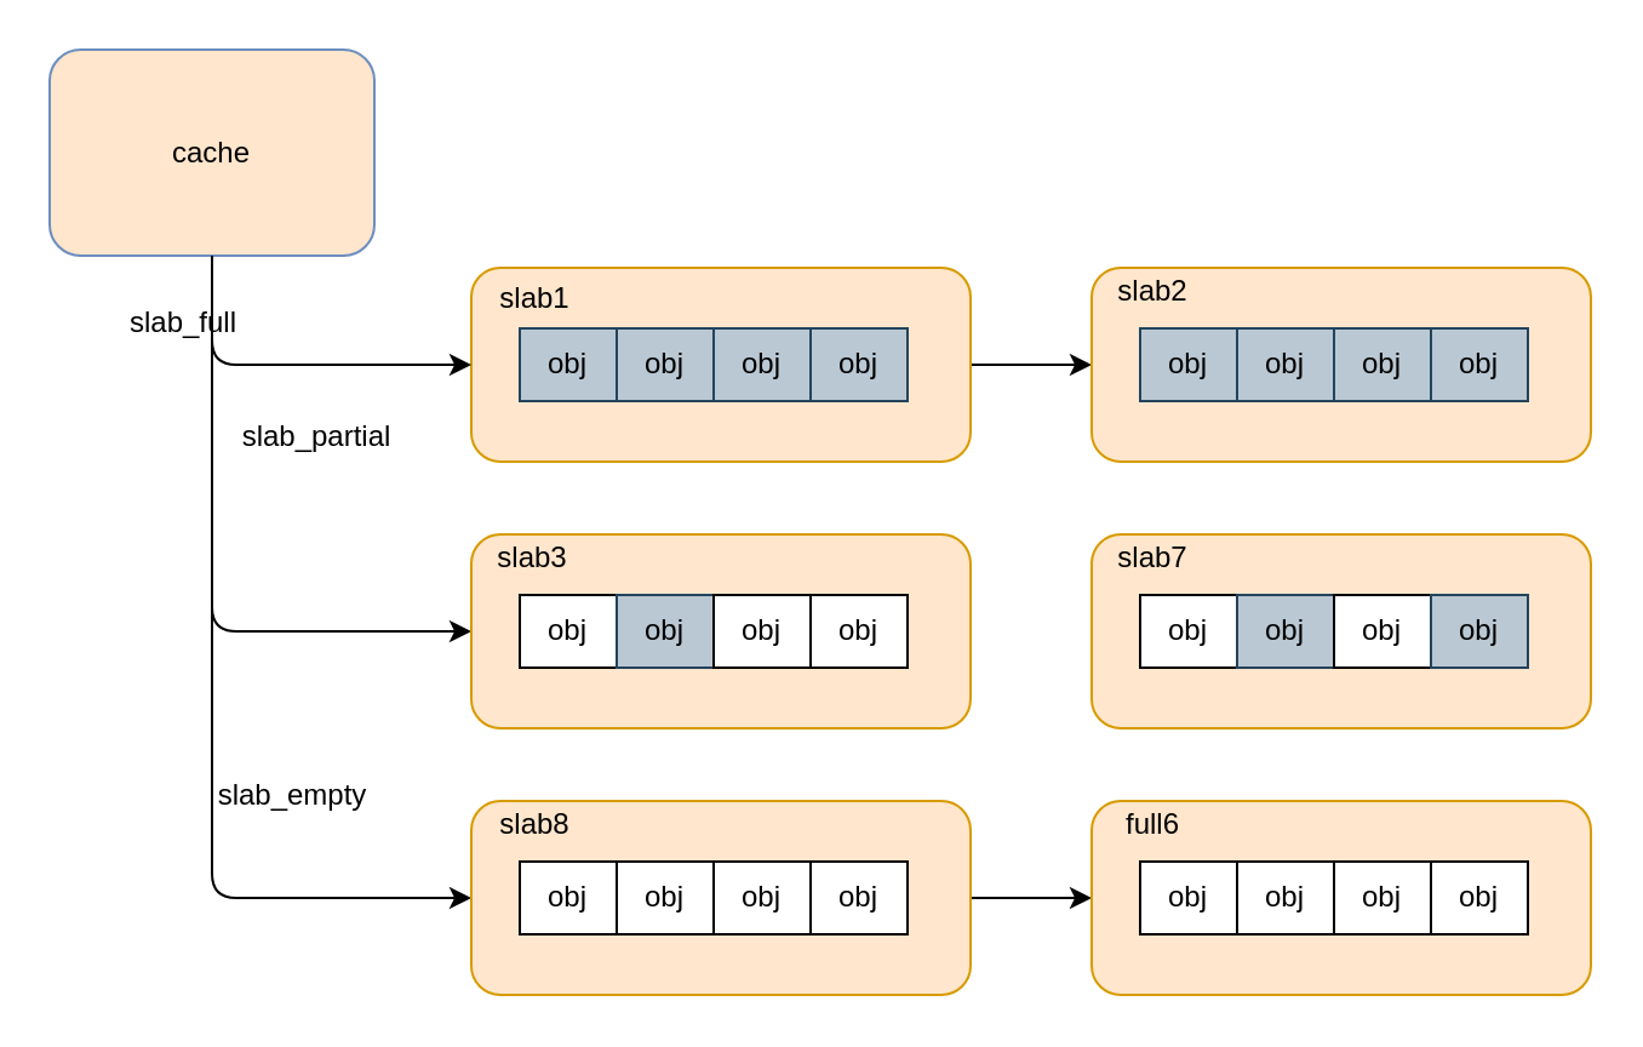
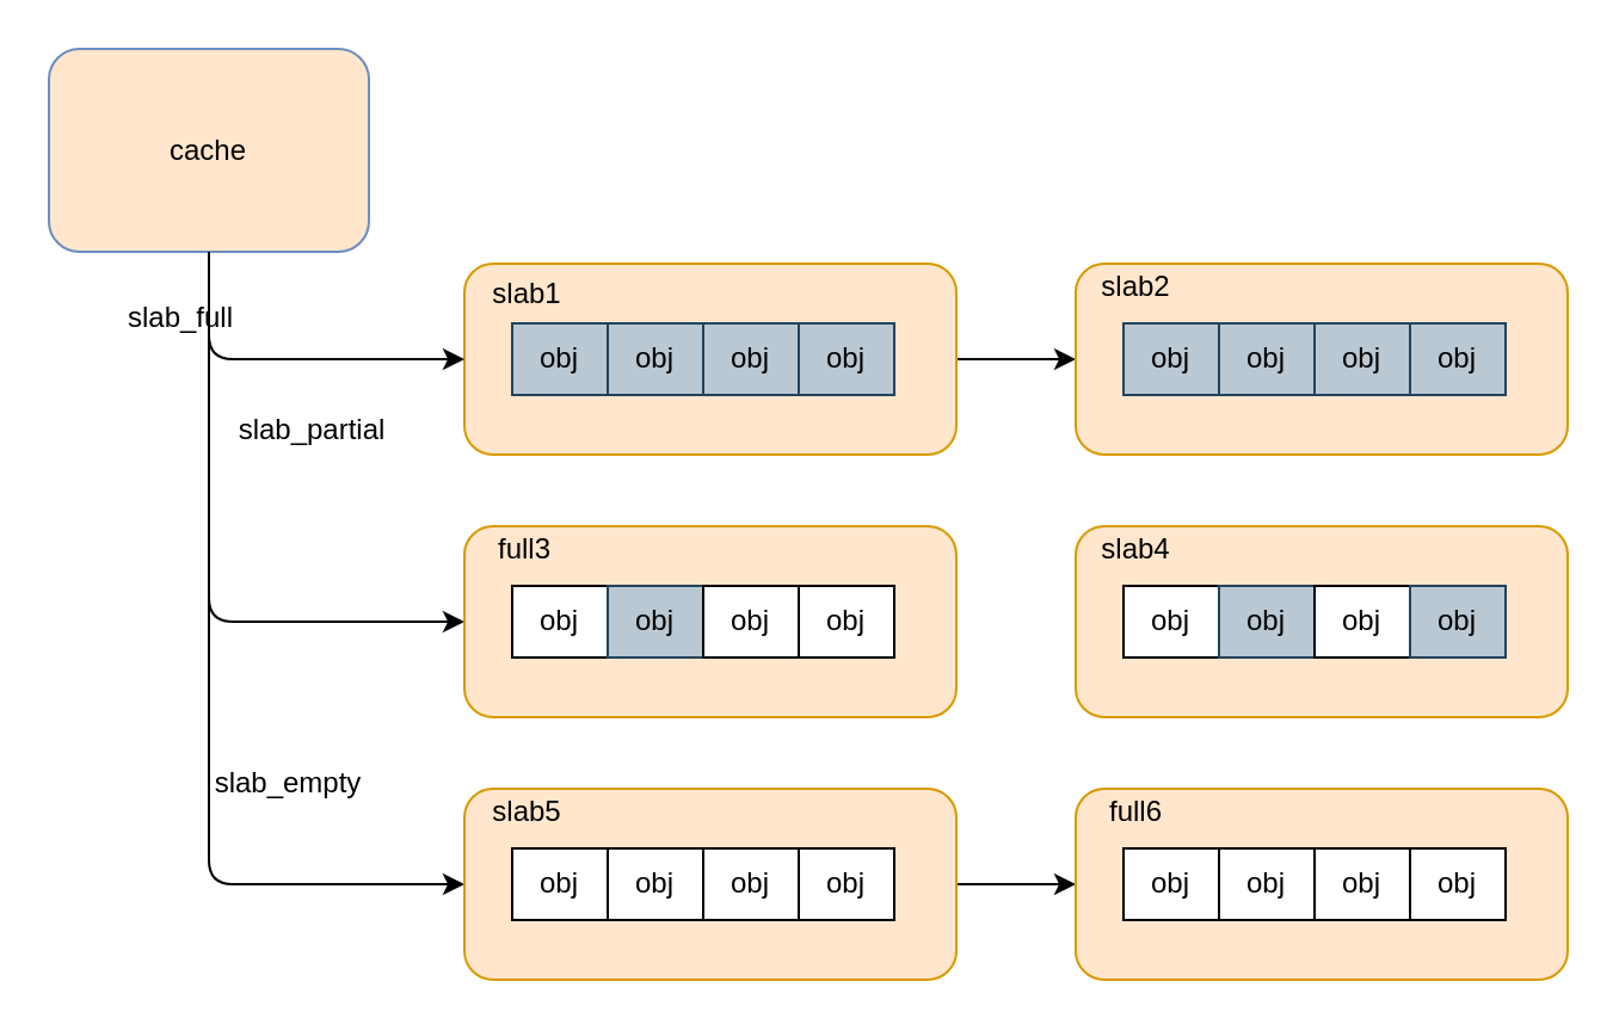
- <mxCell id="43" value="slab3" style="text;html=1;align=center;verticalAlign=middle;resizable=0;points=[];autosize=1;strokeColor=none;fillColor=none;" parent="1" vertex="1"><mxGeometry x="194" y="215" width="50" height="30" as="geometry" /></mxCell>
+ <mxCell id="43" value="full3" style="text;html=1;align=center;verticalAlign=middle;resizable=0;points=[];autosize=1;strokeColor=none;fillColor=none;" parent="1" vertex="1"><mxGeometry x="194" y="215" width="50" height="30" as="geometry" /></mxCell>
- <mxCell id="46" value="slab7" style="text;html=1;align=center;verticalAlign=middle;resizable=0;points=[];autosize=1;strokeColor=none;fillColor=none;" parent="1" vertex="1"><mxGeometry x="450" y="215" width="50" height="30" as="geometry" /></mxCell>
+ <mxCell id="46" value="slab4" style="text;html=1;align=center;verticalAlign=middle;resizable=0;points=[];autosize=1;strokeColor=none;fillColor=none;" parent="1" vertex="1"><mxGeometry x="450" y="215" width="50" height="30" as="geometry" /></mxCell>
- <mxCell id="44" value="slab8" style="text;html=1;align=center;verticalAlign=middle;resizable=0;points=[];autosize=1;strokeColor=none;fillColor=none;" parent="1" vertex="1"><mxGeometry x="195" y="325" width="50" height="30" as="geometry" /></mxCell>
+ <mxCell id="44" value="slab5" style="text;html=1;align=center;verticalAlign=middle;resizable=0;points=[];autosize=1;strokeColor=none;fillColor=none;" parent="1" vertex="1"><mxGeometry x="195" y="325" width="50" height="30" as="geometry" /></mxCell>
